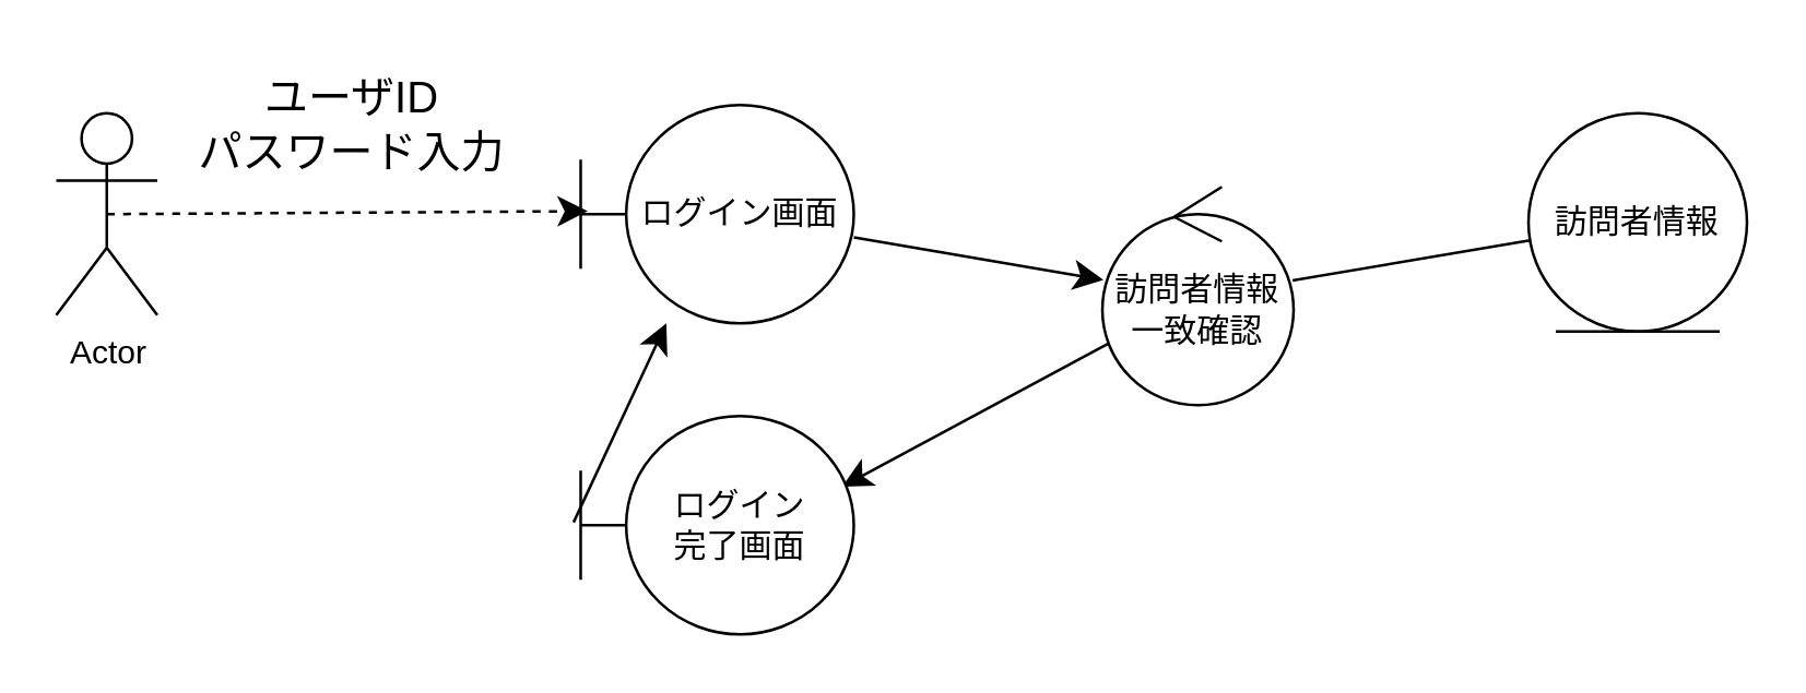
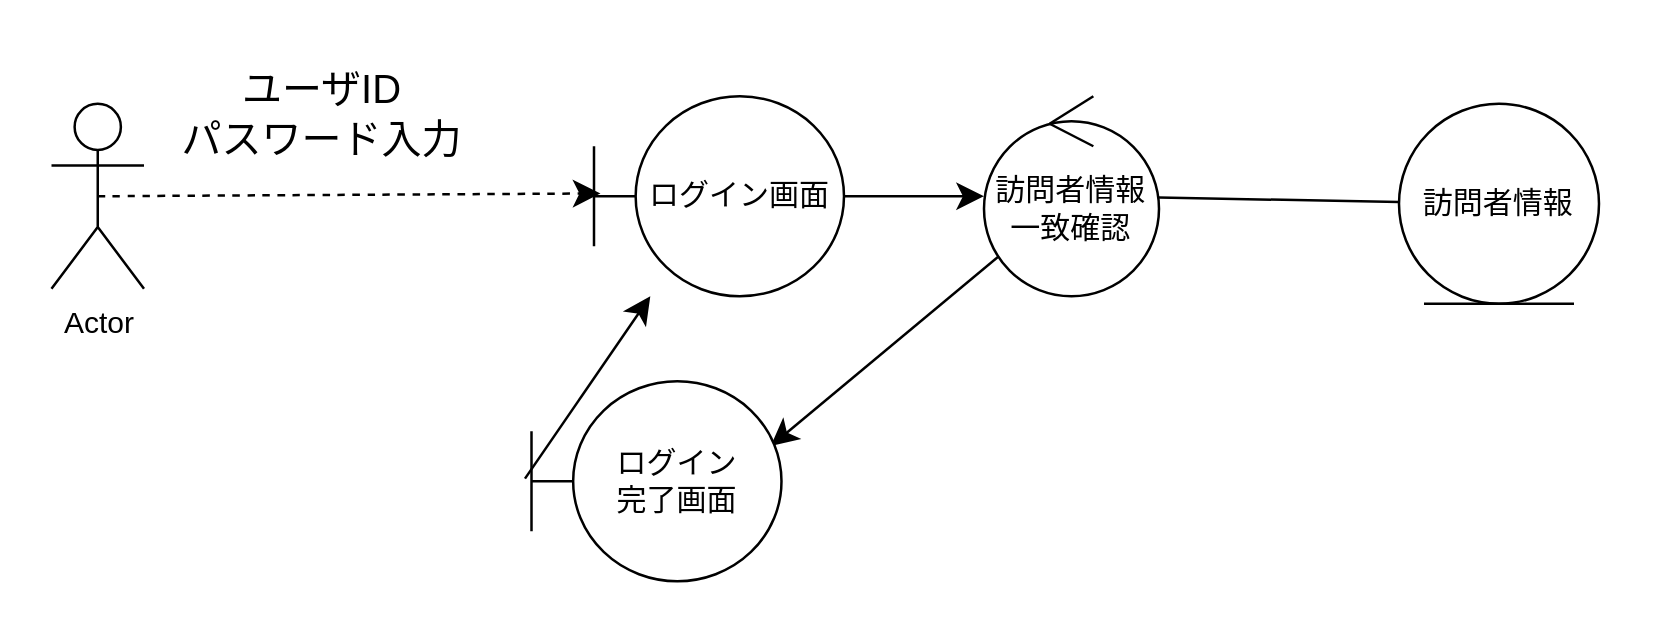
- <mxCell id="4" value="ログイン画面" style="shape=umlBoundary;whiteSpace=wrap;html=1;" vertex="1" parent="1"><mxGeometry x="212" y="38" width="100" height="80" as="geometry" /></mxCell>
+ <mxCell id="4" value="ログイン画面" style="shape=umlBoundary;whiteSpace=wrap;html=1;" vertex="1" parent="1"><mxGeometry x="237" y="38" width="100" height="80" as="geometry" /></mxCell>
- <mxCell id="8" value="訪問者情報一致確認" style="ellipse;shape=umlControl;whiteSpace=wrap;html=1;" vertex="1" parent="1"><mxGeometry x="403" y="68" width="70" height="80" as="geometry" /></mxCell>
+ <mxCell id="8" value="訪問者情報一致確認" style="ellipse;shape=umlControl;whiteSpace=wrap;html=1;" vertex="1" parent="1"><mxGeometry x="393" y="38" width="70" height="80" as="geometry" /></mxCell>
